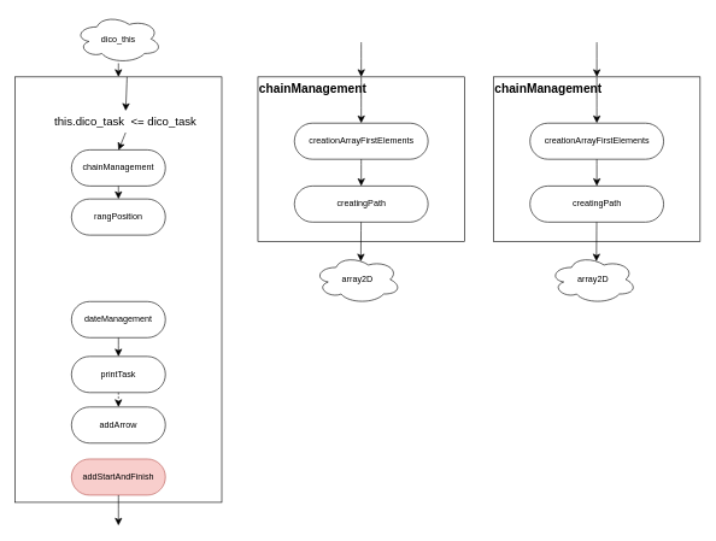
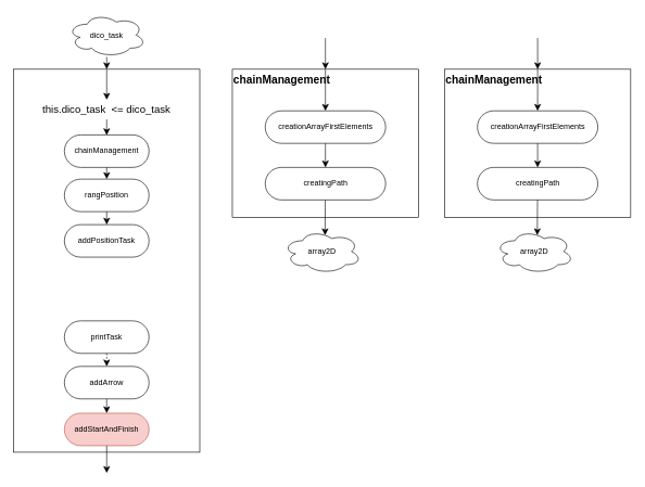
- <mxCell id="3" value="dico_this" style="shape=cloud;whiteSpace=wrap;html=1;" parent="1" vertex="1"><mxGeometry x="103" y="20" width="120" height="67" as="geometry" /></mxCell>
+ <mxCell id="3" value="dico_task" style="shape=cloud;whiteSpace=wrap;html=1;" parent="1" vertex="1"><mxGeometry x="103" y="20" width="120" height="67" as="geometry" /></mxCell>
- <mxCell id="5" value="this.dico_task&amp;nbsp; &amp;lt;= dico_task" style="text;html=1;align=center;verticalAlign=middle;whiteSpace=wrap;rounded=0;fontSize=16;" parent="1" vertex="1"><mxGeometry x="61" y="153" width="224" height="30" as="geometry" /></mxCell>
+ <mxCell id="5" value="this.dico_task&amp;nbsp; &amp;lt;= dico_task" style="text;html=1;align=center;verticalAlign=middle;whiteSpace=wrap;rounded=0;fontSize=16;" parent="1" vertex="1"><mxGeometry x="51" y="153" width="224" height="30" as="geometry" /></mxCell>
+ <mxCell id="16" value="" style="endArrow=classic;html=1;rounded=0;fontSize=12;startSize=8;endSize=8;curved=1;exitX=0.5;exitY=0.5;exitDx=0;exitDy=25;exitPerimeter=0;" parent="1" source="9" target="10" edge="1"><mxGeometry width="50" height="50" relative="1" as="geometry"><mxPoint x="305" y="456" as="sourcePoint" /><mxPoint x="355" y="406" as="targetPoint" /></mxGeometry></mxCell>
+ <mxCell id="10" value="addPositionTask" style="html=1;dashed=0;whiteSpace=wrap;shape=mxgraph.dfd.start" parent="1" vertex="1"><mxGeometry x="98" y="345" width="130" height="50" as="geometry" /></mxCell>
- <mxCell id="11" value="dateManagement" style="html=1;dashed=0;whiteSpace=wrap;shape=mxgraph.dfd.start" parent="1" vertex="1"><mxGeometry x="98" y="417" width="130" height="50" as="geometry" /></mxCell>
- <mxCell id="17" value="" style="endArrow=classic;html=1;rounded=0;fontSize=12;startSize=8;endSize=8;curved=1;exitX=0.5;exitY=0.5;exitDx=0;exitDy=25;exitPerimeter=0;" parent="1" source="11" target="12" edge="1"><mxGeometry width="50" height="50" relative="1" as="geometry"><mxPoint x="281" y="494" as="sourcePoint" /><mxPoint x="331" y="444" as="targetPoint" /></mxGeometry></mxCell>
+ <mxCell id="19" value="" style="endArrow=classic;html=1;rounded=0;fontSize=12;startSize=8;endSize=8;curved=1;exitX=0.5;exitY=0.5;exitDx=0;exitDy=25;exitPerimeter=0;" parent="1" source="13" target="14" edge="1"><mxGeometry width="50" height="50" relative="1" as="geometry"><mxPoint x="281" y="559" as="sourcePoint" /><mxPoint x="331" y="509" as="targetPoint" /></mxGeometry></mxCell>
